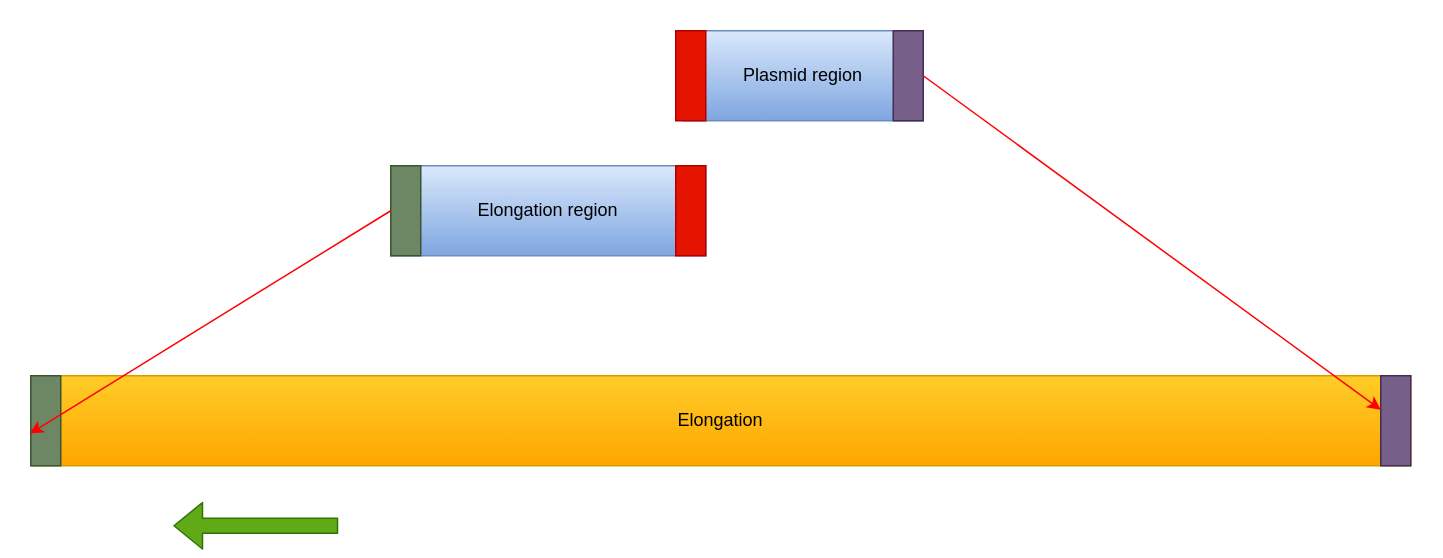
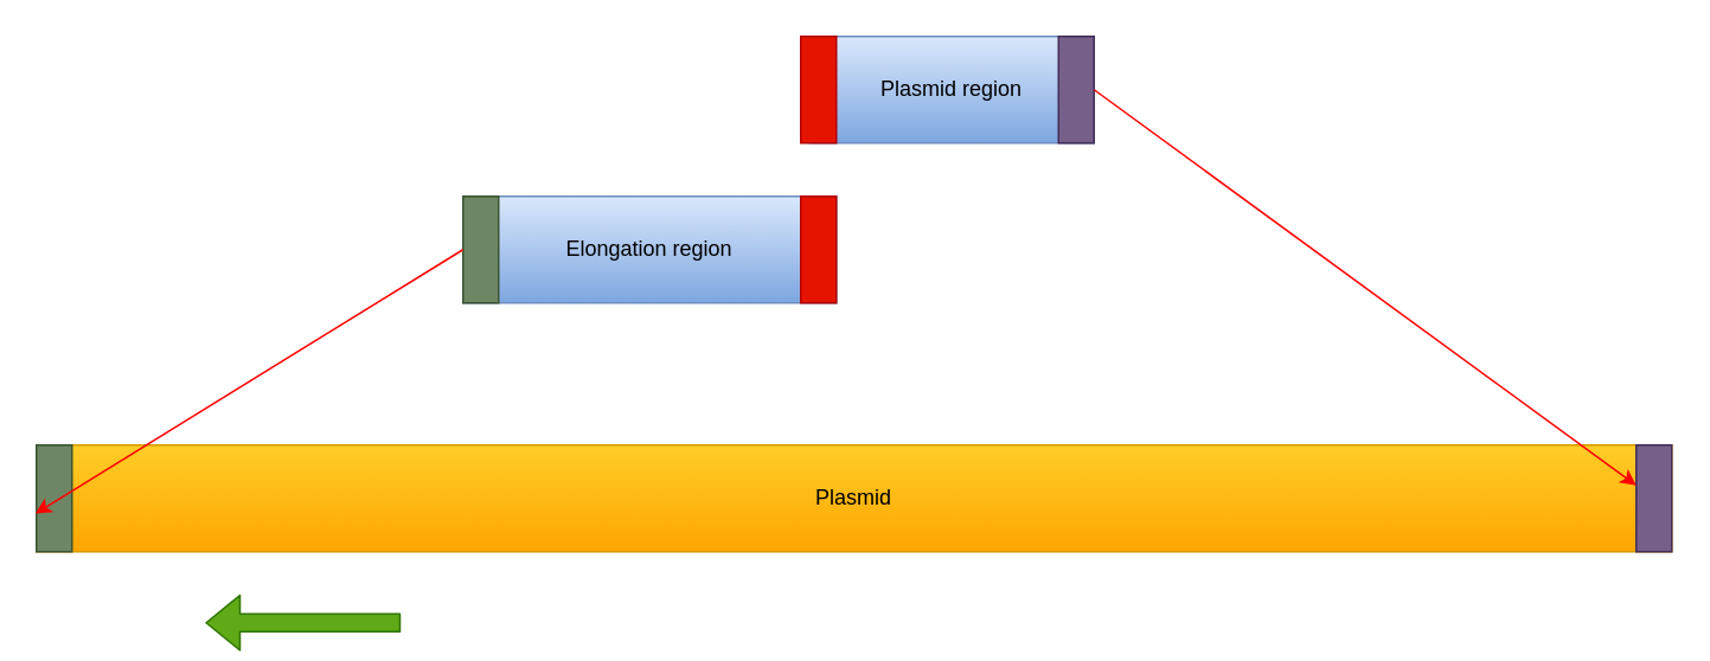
- <mxCell id="3" value="Elongation" style="rounded=0;whiteSpace=wrap;html=1;gradientColor=#ffa500;fillColor=#ffcd28;strokeColor=#d79b00;" parent="1" vertex="1"><mxGeometry x="20" y="250" width="920" height="60" as="geometry" /></mxCell>
+ <mxCell id="3" value="Plasmid" style="rounded=0;whiteSpace=wrap;html=1;gradientColor=#ffa500;fillColor=#ffcd28;strokeColor=#d79b00;" parent="1" vertex="1"><mxGeometry x="20" y="250" width="920" height="60" as="geometry" /></mxCell>
